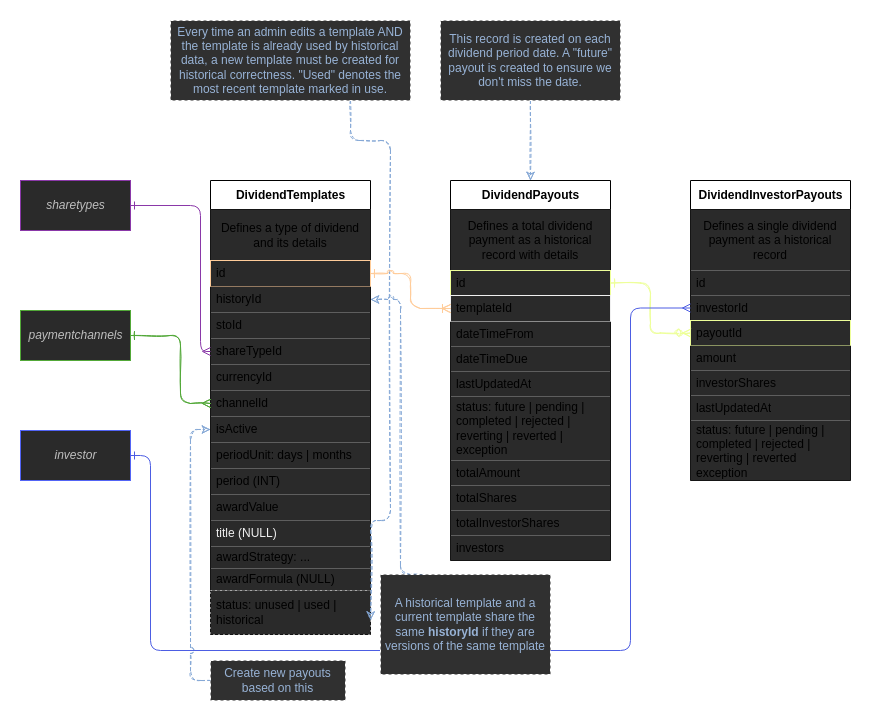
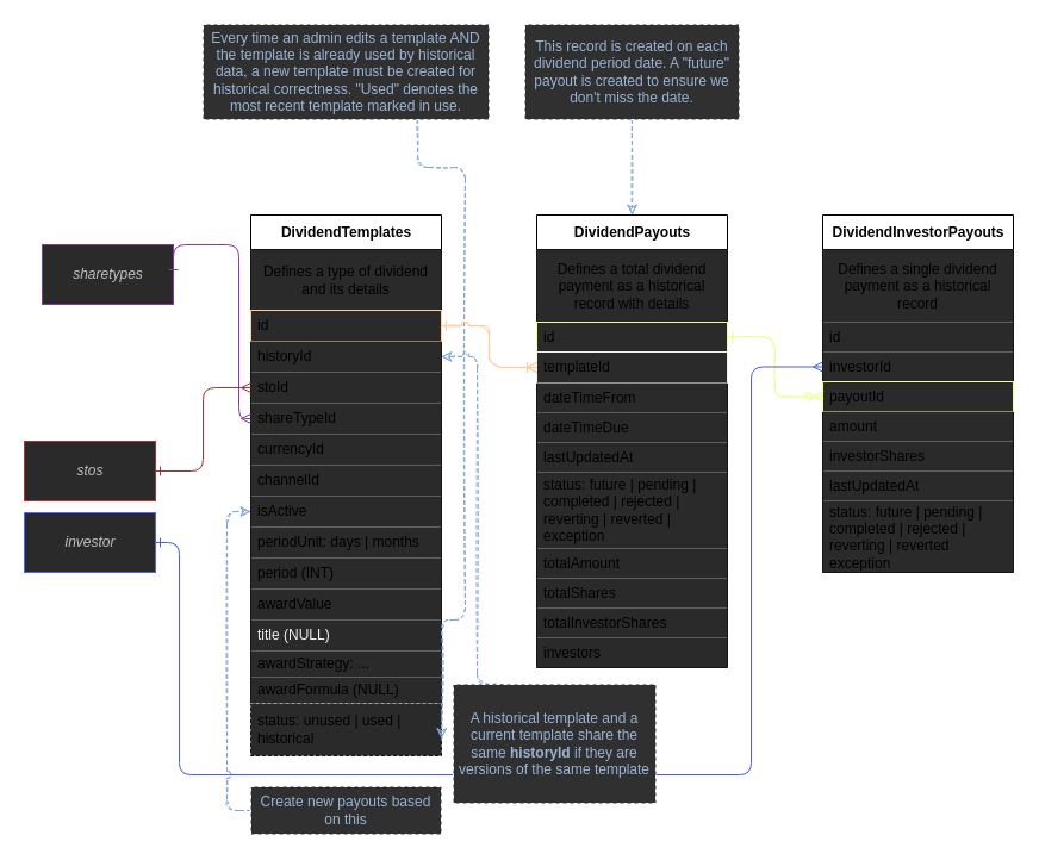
- <mxCell id="30" value="sharetypes" style="html=1;fillColor=#2a2a2a;gradientColor=none;fontStyle=2;fontColor=#BFBFBF;strokeColor=#8A38A8;" parent="1" vertex="1"><mxGeometry x="20" y="180" width="110" height="50" as="geometry" /></mxCell>
+ <mxCell id="30" value="sharetypes" style="html=1;fillColor=#2a2a2a;gradientColor=none;fontStyle=2;fontColor=#BFBFBF;strokeColor=#8A38A8;" parent="1" vertex="1"><mxGeometry x="35" y="205" width="110" height="50" as="geometry" /></mxCell>
- <mxCell id="42" value="paymentchannels" style="html=1;fillColor=#2a2a2a;gradientColor=none;fontStyle=2;fontColor=#BFBFBF;strokeColor=#52A838;" parent="1" vertex="1"><mxGeometry x="20" y="310" width="110" height="50" as="geometry" /></mxCell>
- <mxCell id="43" style="edgeStyle=orthogonalEdgeStyle;rounded=1;sketch=1;jumpStyle=arc;html=1;entryX=1;entryY=0.5;entryDx=0;entryDy=0;fontColor=#808080;strokeColor=#52A838;endArrow=ERone;endFill=0;startArrow=ERmany;startFill=0;" parent="1" source="9" target="42" edge="1"><mxGeometry relative="1" as="geometry"><Array as="points"><mxPoint x="180" y="403" /><mxPoint x="180" y="335" /></Array></mxGeometry></mxCell>
+ <mxCell id="51" style="edgeStyle=orthogonalEdgeStyle;html=1;exitX=0;exitY=0.5;exitDx=0;exitDy=0;entryX=1;entryY=0.5;entryDx=0;entryDy=0;startArrow=ERmany;startFill=0;endArrow=ERone;endFill=0;strokeColor=#A83838;" parent="1" source="6" target="49" edge="1"><mxGeometry relative="1" as="geometry" /></mxCell>
+ <mxCell id="49" value="stos" style="html=1;fillColor=#2a2a2a;gradientColor=none;fontStyle=2;fontColor=#BFBFBF;strokeColor=#A83838;" parent="1" vertex="1"><mxGeometry x="20" y="370" width="110" height="50" as="geometry" /></mxCell>
- <mxCell id="54" value="Create new payouts based on this" style="rounded=0;whiteSpace=wrap;html=1;dashed=1;fontColor=#98B3D6;strokeColor=#FFFFFF;fillColor=#303030;" parent="1" vertex="1"><mxGeometry x="210" y="660" width="135" height="40" as="geometry" /></mxCell>
+ <mxCell id="54" value="Create new payouts based on this" style="rounded=0;whiteSpace=wrap;html=1;dashed=1;fontColor=#98B3D6;strokeColor=#FFFFFF;fillColor=#303030;" parent="1" vertex="1"><mxGeometry x="210" y="660" width="160" height="40" as="geometry" /></mxCell>
